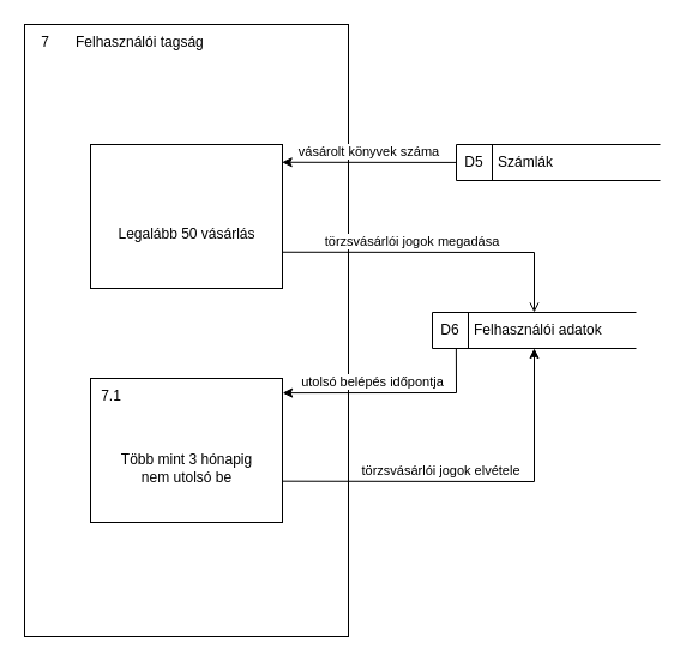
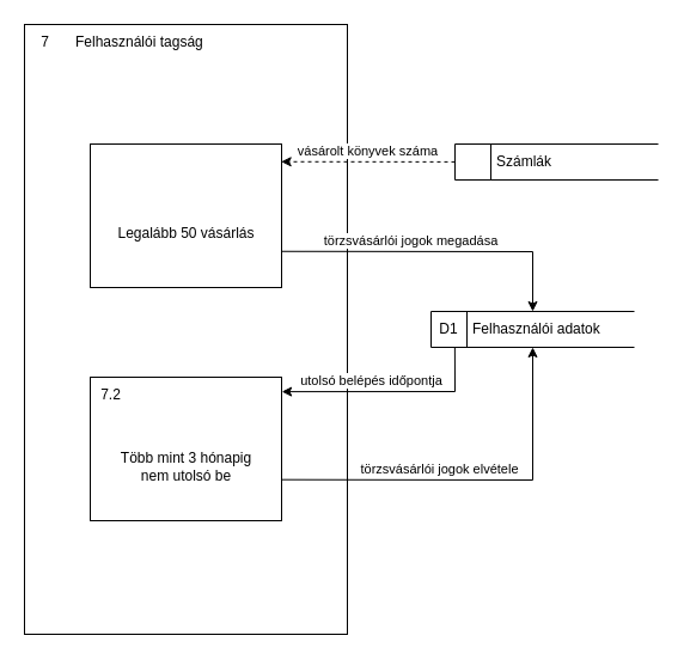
- <mxCell id="17" value="vásárolt könyvek száma" style="endArrow=classic;html=1;rounded=0;verticalAlign=bottom;entryX=0.998;entryY=0.123;entryDx=0;entryDy=0;entryPerimeter=0;" parent="1" source="15" target="5" edge="1"><mxGeometry width="50" height="50" relative="1" as="geometry"><mxPoint x="180" y="210" as="sourcePoint" /><mxPoint x="300" y="210" as="targetPoint" /></mxGeometry></mxCell>
+ <mxCell id="17" value="vásárolt könyvek száma" style="endArrow=classic;html=1;rounded=0;verticalAlign=bottom;entryX=0.998;entryY=0.123;entryDx=0;entryDy=0;entryPerimeter=0;dashed=1;" parent="1" source="15" target="5" edge="1"><mxGeometry width="50" height="50" relative="1" as="geometry"><mxPoint x="180" y="210" as="sourcePoint" /><mxPoint x="300" y="210" as="targetPoint" /></mxGeometry></mxCell>
- <mxCell id="16" value="D5" style="text;html=1;strokeColor=none;fillColor=none;align=center;verticalAlign=middle;whiteSpace=wrap;rounded=0;movable=0;resizable=0;rotatable=0;cloneable=0;deletable=0;allowArrows=0;connectable=0;" parent="15" vertex="1"><mxGeometry width="30" height="30" as="geometry" /></mxCell>
- <mxCell id="12" value="törzsvásárlói jogok megadása" style="endArrow=open;html=1;rounded=0;verticalAlign=bottom;exitX=0.998;exitY=0.748;exitDx=0;exitDy=0;exitPerimeter=0;" parent="1" source="5" target="10" edge="1"><mxGeometry x="-0.167" width="50" height="50" relative="1" as="geometry"><mxPoint x="240" y="210" as="sourcePoint" /><mxPoint x="330" y="290" as="targetPoint" /><Array as="points"><mxPoint x="445" y="210" /></Array><mxPoint as="offset" /></mxGeometry></mxCell>
+ <mxCell id="12" value="törzsvásárlói jogok megadása" style="endArrow=classic;html=1;rounded=0;verticalAlign=bottom;exitX=0.998;exitY=0.748;exitDx=0;exitDy=0;exitPerimeter=0;" parent="1" source="5" target="10" edge="1"><mxGeometry x="-0.167" width="50" height="50" relative="1" as="geometry"><mxPoint x="240" y="210" as="sourcePoint" /><mxPoint x="330" y="290" as="targetPoint" /><Array as="points"><mxPoint x="445" y="210" /></Array><mxPoint as="offset" /></mxGeometry></mxCell>
- <mxCell id="11" value="D6" style="text;html=1;strokeColor=none;fillColor=none;align=center;verticalAlign=middle;whiteSpace=wrap;rounded=0;movable=0;resizable=0;rotatable=0;cloneable=0;deletable=0;allowArrows=0;connectable=0;" parent="10" vertex="1"><mxGeometry width="30" height="30" as="geometry" /></mxCell>
+ <mxCell id="11" value="D1" style="text;html=1;strokeColor=none;fillColor=none;align=center;verticalAlign=middle;whiteSpace=wrap;rounded=0;movable=0;resizable=0;rotatable=0;cloneable=0;deletable=0;allowArrows=0;connectable=0;" parent="10" vertex="1"><mxGeometry width="30" height="30" as="geometry" /></mxCell>
- <mxCell id="8" value="7.1" style="text;html=1;strokeColor=none;fillColor=none;align=center;verticalAlign=middle;whiteSpace=wrap;rounded=0;connectable=0;allowArrows=0;editable=1;movable=0;resizable=0;rotatable=0;deletable=0;locked=0;cloneable=0;" parent="7" vertex="1"><mxGeometry width="35" height="30" as="geometry" /></mxCell>
+ <mxCell id="8" value="7.2" style="text;html=1;strokeColor=none;fillColor=none;align=center;verticalAlign=middle;whiteSpace=wrap;rounded=0;connectable=0;allowArrows=0;editable=1;movable=0;resizable=0;rotatable=0;deletable=0;locked=0;cloneable=0;" parent="7" vertex="1"><mxGeometry width="35" height="30" as="geometry" /></mxCell>
